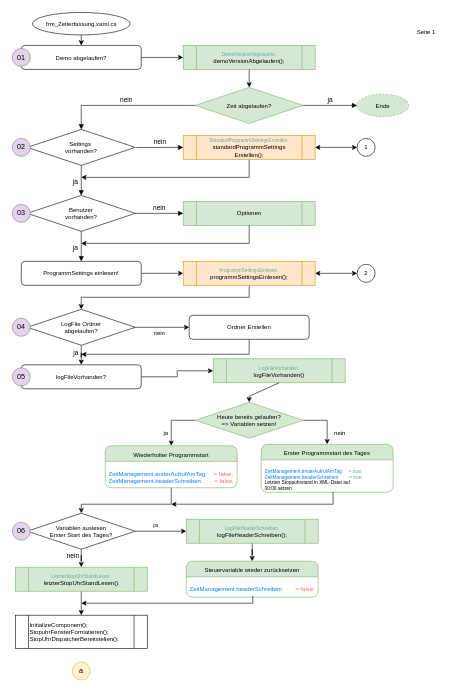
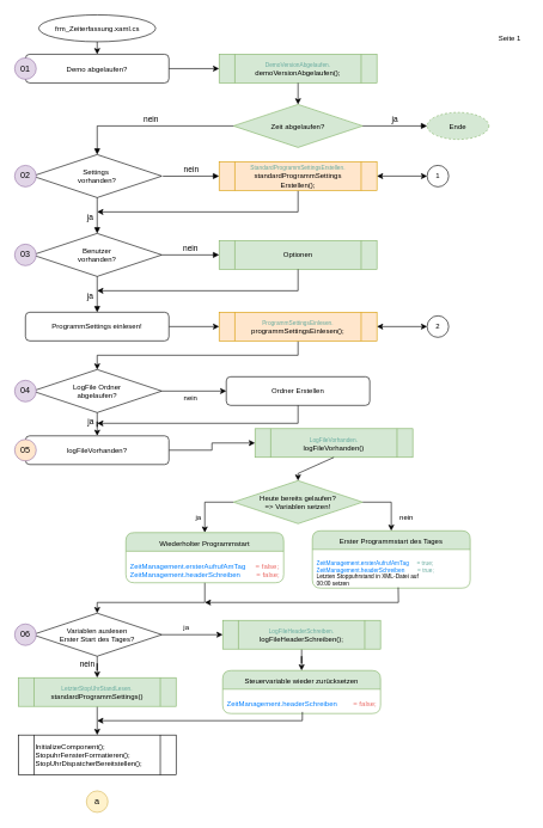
- <mxCell id="74" value="05" style="ellipse;whiteSpace=wrap;html=1;aspect=fixed;fillColor=#e1d5e7;strokeColor=#9673a6;" parent="1" vertex="1"><mxGeometry x="20" y="612.5" width="30" height="30" as="geometry" /></mxCell>
+ <mxCell id="74" value="05" style="ellipse;whiteSpace=wrap;html=1;aspect=fixed;fillColor=#ffe6cc;strokeColor=#9673a6;" parent="1" vertex="1"><mxGeometry x="20" y="612.5" width="30" height="30" as="geometry" /></mxCell>
- <mxCell id="61" value="&lt;font style=&quot;font-size: 8px;&quot; color=&quot;#67ab9f&quot;&gt;LetzterStopUhrStandLesen.&lt;/font&gt;&lt;br&gt;letzterStopUhrStandLesen()" style="shape=process;whiteSpace=wrap;html=1;backgroundOutline=1;fontSize=10;fillColor=#d5e8d4;strokeColor=#82b366;" parent="1" vertex="1"><mxGeometry x="25" y="945" width="220" height="40" as="geometry" /></mxCell>
+ <mxCell id="61" value="&lt;font style=&quot;font-size: 8px;&quot; color=&quot;#67ab9f&quot;&gt;LetzterStopUhrStandLesen.&lt;/font&gt;&lt;br&gt;standardProgrammSettings()" style="shape=process;whiteSpace=wrap;html=1;backgroundOutline=1;fontSize=10;fillColor=#d5e8d4;strokeColor=#82b366;" parent="1" vertex="1"><mxGeometry x="25" y="945" width="220" height="40" as="geometry" /></mxCell>
